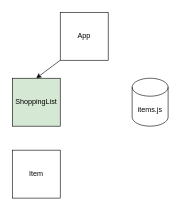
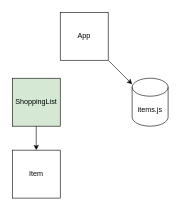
- <mxCell id="2" style="edgeStyle=none;html=1;exitX=0;exitY=1;exitDx=0;exitDy=0;entryX=0.5;entryY=0;entryDx=0;entryDy=0;" edge="1" parent="1" source="4" target="6"><mxGeometry relative="1" as="geometry" /></mxCell>
+ <mxCell id="3" style="edgeStyle=none;html=1;exitX=1;exitY=1;exitDx=0;exitDy=0;" edge="1" parent="1" source="4" target="8"><mxGeometry relative="1" as="geometry" /></mxCell>
+ <mxCell id="5" style="edgeStyle=none;html=1;exitX=0.5;exitY=1;exitDx=0;exitDy=0;entryX=0.5;entryY=0;entryDx=0;entryDy=0;" edge="1" parent="1" source="6" target="7"><mxGeometry relative="1" as="geometry" /></mxCell>
